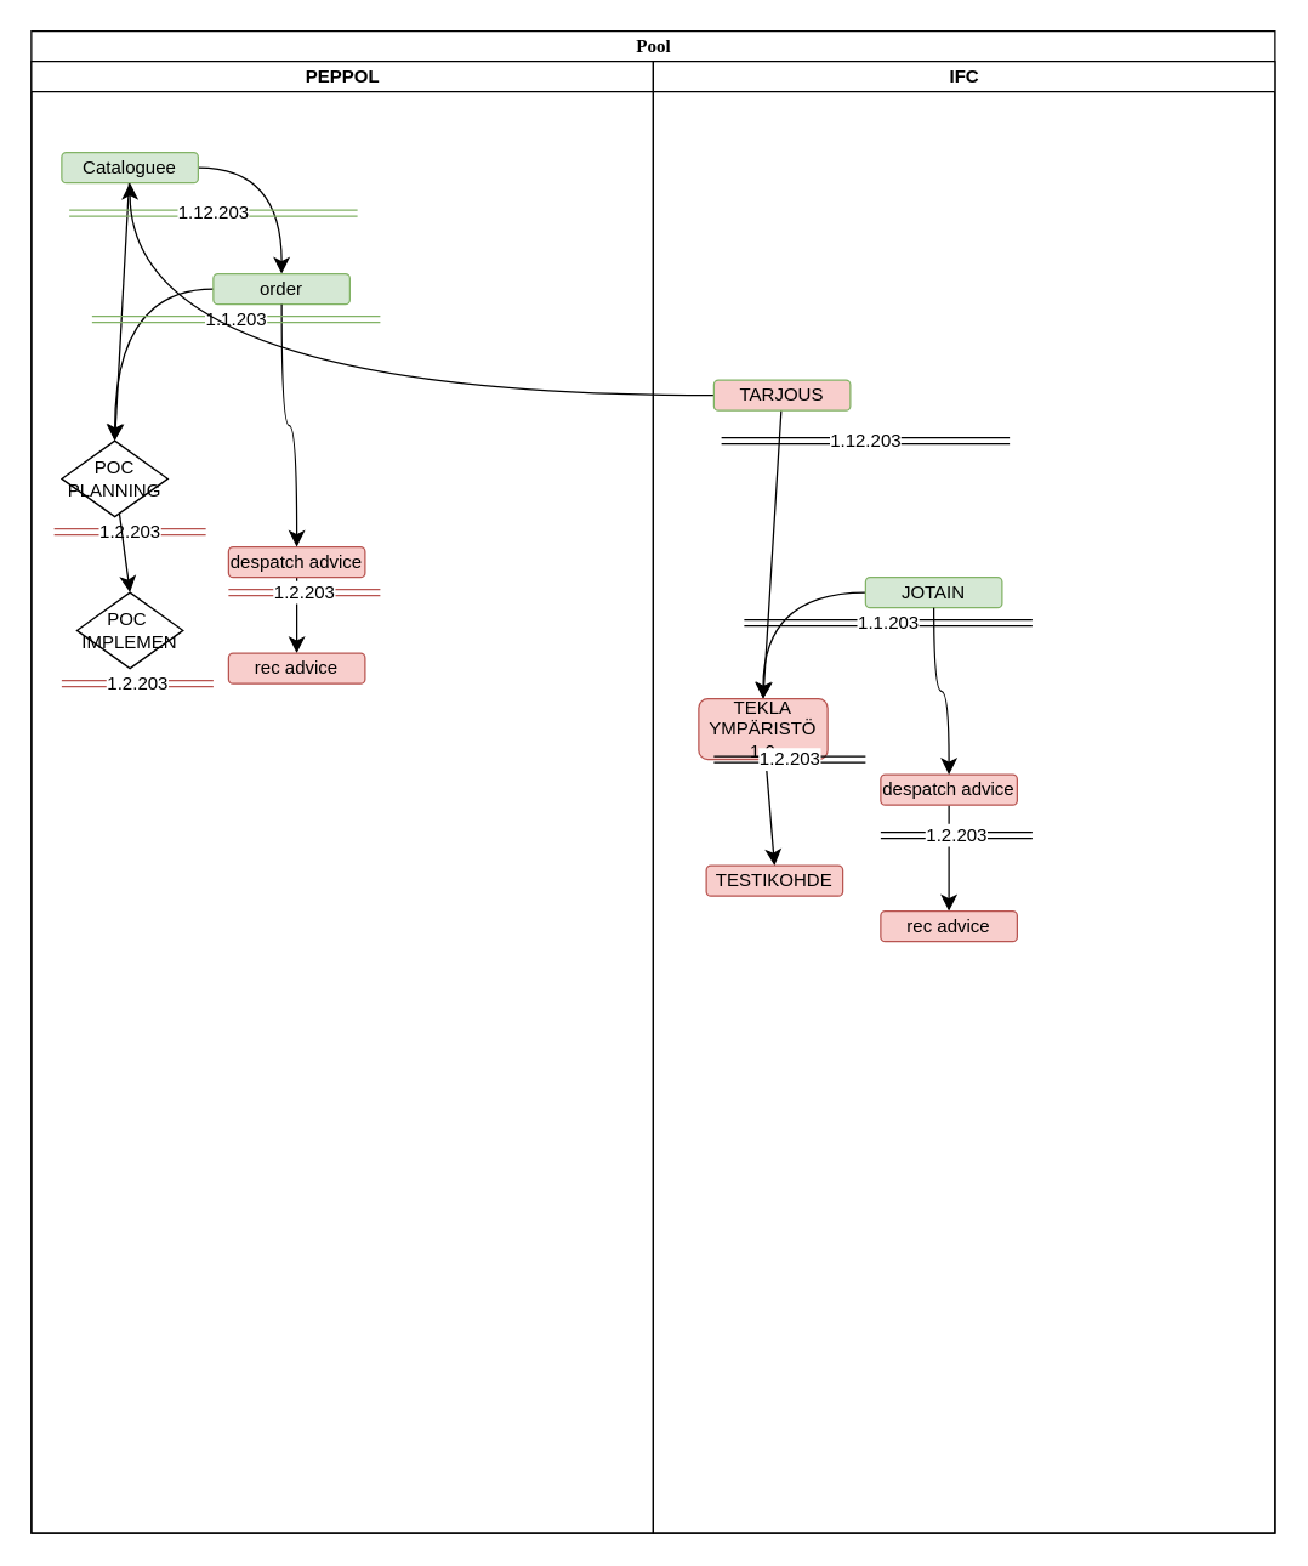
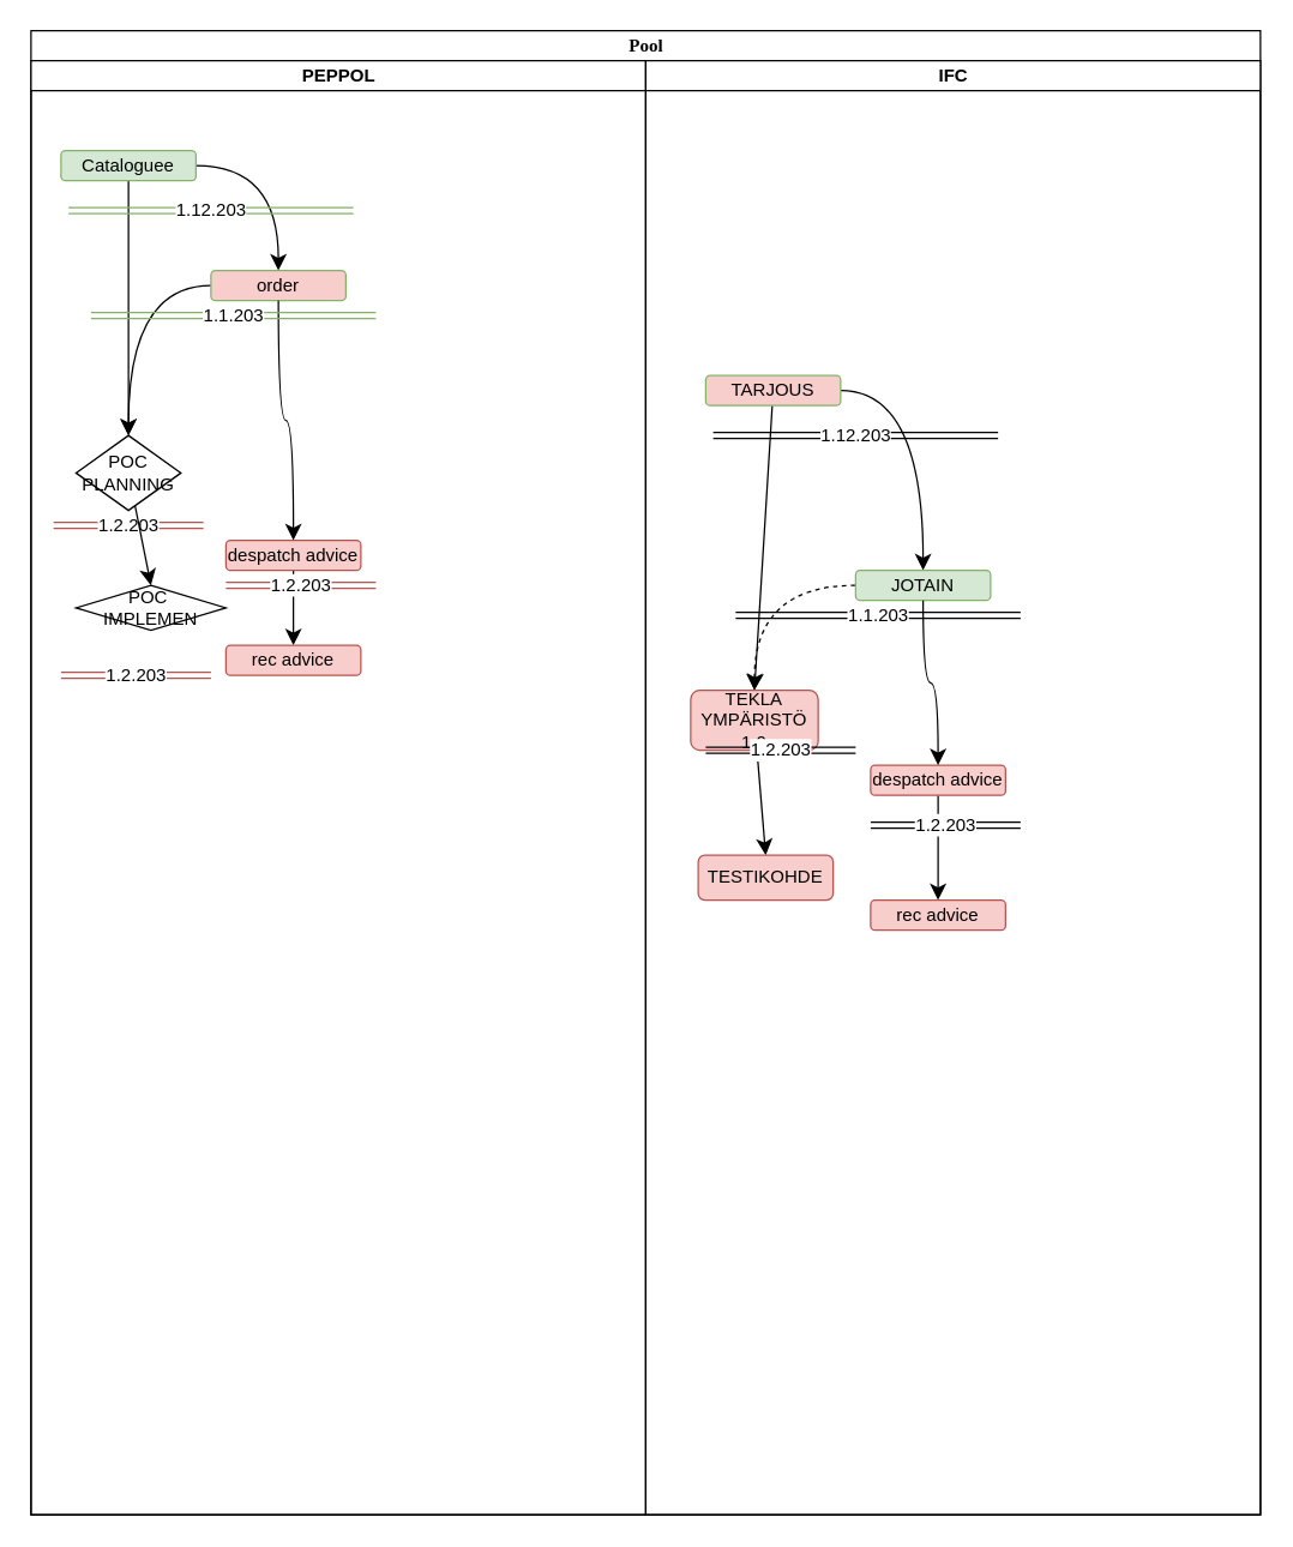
- <mxCell id="9" value="order" style="rounded=1;whiteSpace=wrap;html=1;fillColor=#d5e8d4;strokeColor=#82b366;" parent="3" vertex="1"><mxGeometry x="120" y="140" width="90" height="20" as="geometry" /></mxCell>
+ <mxCell id="9" value="order" style="rounded=1;whiteSpace=wrap;html=1;fillColor=#f8cecc;strokeColor=#82b366;" parent="3" vertex="1"><mxGeometry x="120" y="140" width="90" height="20" as="geometry" /></mxCell>
- <mxCell id="22" style="edgeStyle=orthogonalEdgeStyle;rounded=0;orthogonalLoop=1;jettySize=auto;html=1;fontSize=12;startSize=8;endSize=8;curved=1;" parent="21" source="24" target="6" edge="1"><mxGeometry relative="1" as="geometry" /></mxCell>
+ <mxCell id="22" style="edgeStyle=orthogonalEdgeStyle;rounded=0;orthogonalLoop=1;jettySize=auto;html=1;entryX=0.5;entryY=0;entryDx=0;entryDy=0;fontSize=12;startSize=8;endSize=8;curved=1;" parent="21" source="24" target="27" edge="1"><mxGeometry relative="1" as="geometry" /></mxCell>
- <mxCell id="18" value="POC&lt;div&gt;PLANNING&lt;/div&gt;" style="rhombus;whiteSpace=wrap;html=1;" parent="3" vertex="1"><mxGeometry x="20" y="250" width="70" height="50" as="geometry" /></mxCell>
+ <mxCell id="18" value="POC&lt;div&gt;PLANNING&lt;/div&gt;" style="rhombus;whiteSpace=wrap;html=1;" parent="3" vertex="1"><mxGeometry x="30" y="250" width="70" height="50" as="geometry" /></mxCell>
- <mxCell id="26" style="edgeStyle=orthogonalEdgeStyle;curved=1;rounded=0;orthogonalLoop=1;jettySize=auto;html=1;entryX=0.5;entryY=0;entryDx=0;entryDy=0;fontSize=12;startSize=8;endSize=8;" parent="21" source="27" target="34" edge="1"><mxGeometry relative="1" as="geometry" /></mxCell>
+ <mxCell id="26" style="edgeStyle=orthogonalEdgeStyle;curved=1;rounded=0;orthogonalLoop=1;jettySize=auto;html=1;entryX=0.5;entryY=0;entryDx=0;entryDy=0;fontSize=12;startSize=8;endSize=8;dashed=1;" parent="21" source="27" target="34" edge="1"><mxGeometry relative="1" as="geometry" /></mxCell>
- <mxCell id="19" value="POC&amp;nbsp;&lt;div&gt;IMPLEMEN&lt;/div&gt;" style="rhombus;whiteSpace=wrap;html=1;" parent="3" vertex="1"><mxGeometry x="30" y="350" width="70" height="50" as="geometry" /></mxCell>
+ <mxCell id="19" value="POC&amp;nbsp;&lt;div&gt;IMPLEMEN&lt;/div&gt;" style="rhombus;whiteSpace=wrap;html=1;" parent="3" vertex="1"><mxGeometry x="30" y="350" width="100" height="30" as="geometry" /></mxCell>
- <mxCell id="35" value="TESTIKOHDE" style="rounded=1;whiteSpace=wrap;html=1;fillColor=#f8cecc;strokeColor=#b85450;" parent="21" vertex="1"><mxGeometry x="35" y="530" width="90" height="20" as="geometry" /></mxCell>
+ <mxCell id="35" value="TESTIKOHDE" style="rounded=1;whiteSpace=wrap;html=1;fillColor=#f8cecc;strokeColor=#b85450;" parent="21" vertex="1"><mxGeometry x="35" y="530" width="90" height="30" as="geometry" /></mxCell>
